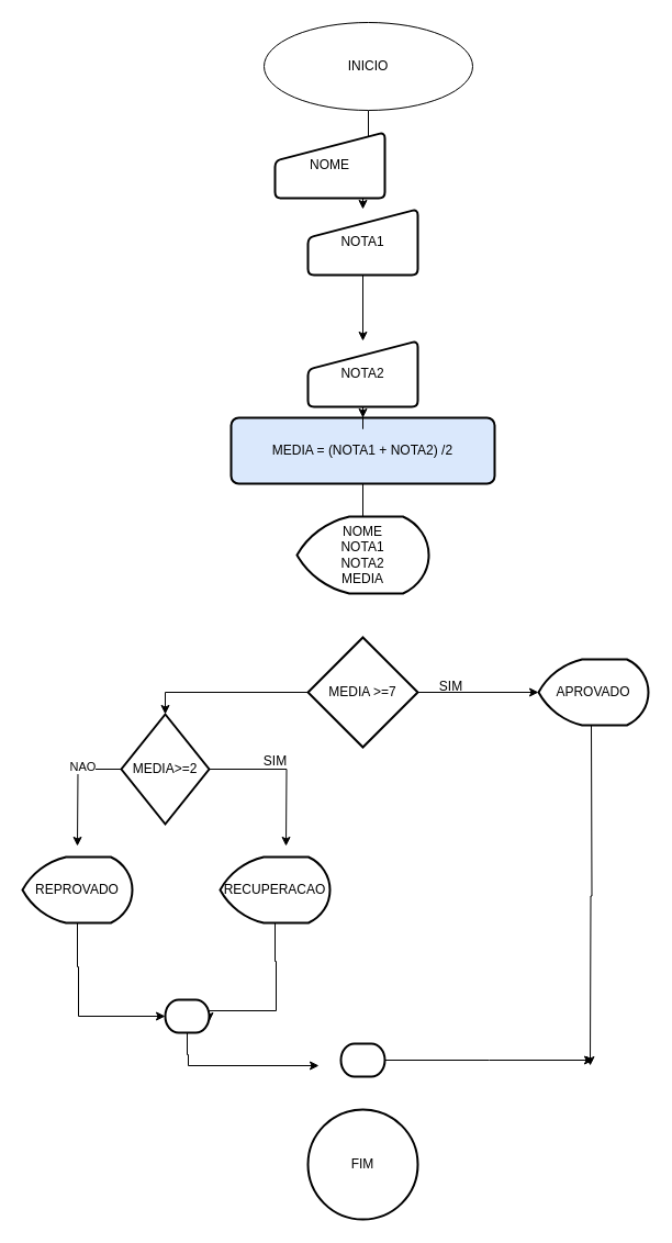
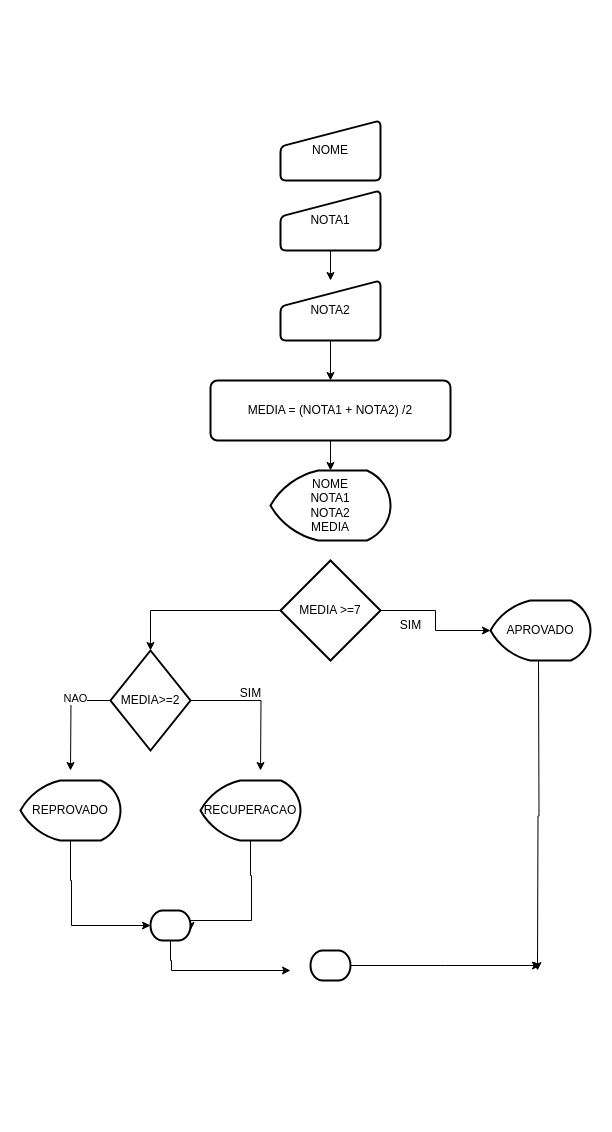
- <mxCell id="5" value="&lt;font style=&quot;vertical-align: inherit;&quot;&gt;&lt;font style=&quot;vertical-align: inherit;&quot;&gt;INICIO&lt;/font&gt;&lt;/font&gt;" style="ellipse;whiteSpace=wrap;html=1;" vertex="1" parent="1"><mxGeometry x="240" y="20" width="190" height="80" as="geometry" /></mxCell>
- <mxCell id="4" value="" style="edgeStyle=orthogonalEdgeStyle;rounded=0;orthogonalLoop=1;jettySize=auto;html=1;" edge="1" parent="1" source="5" target="8"><mxGeometry relative="1" as="geometry" /></mxCell>
- <mxCell id="6" value="NOME" style="html=1;strokeWidth=2;shape=manualInput;whiteSpace=wrap;rounded=1;size=26;arcSize=11;" vertex="1" parent="1"><mxGeometry x="250" y="120" width="100" height="60" as="geometry" /></mxCell>
+ <mxCell id="6" value="NOME" style="html=1;strokeWidth=2;shape=manualInput;whiteSpace=wrap;rounded=1;size=26;arcSize=11;" vertex="1" parent="1"><mxGeometry x="280" y="120" width="100" height="60" as="geometry" /></mxCell>
- <mxCell id="10" value="NOTA2" style="html=1;strokeWidth=2;shape=manualInput;whiteSpace=wrap;rounded=1;size=26;arcSize=11;" vertex="1" parent="1"><mxGeometry x="280" y="310" width="100" height="60" as="geometry" /></mxCell>
+ <mxCell id="10" value="NOTA2" style="html=1;strokeWidth=2;shape=manualInput;whiteSpace=wrap;rounded=1;size=26;arcSize=11;" vertex="1" parent="1"><mxGeometry x="280" y="280" width="100" height="60" as="geometry" /></mxCell>
- <mxCell id="3" value="&lt;font style=&quot;vertical-align: inherit;&quot;&gt;&lt;font style=&quot;vertical-align: inherit;&quot;&gt;&lt;font style=&quot;vertical-align: inherit;&quot;&gt;&lt;font style=&quot;vertical-align: inherit;&quot;&gt;MEDIA = (NOTA1 + NOTA2) /2&lt;/font&gt;&lt;/font&gt;&lt;/font&gt;&lt;/font&gt;" style="rounded=1;whiteSpace=wrap;html=1;absoluteArcSize=1;arcSize=14;strokeWidth=2;fillColor=#dae8fc;" vertex="1" parent="1"><mxGeometry x="210" y="380" width="240" height="60" as="geometry" /></mxCell>
+ <mxCell id="3" value="&lt;font style=&quot;vertical-align: inherit;&quot;&gt;&lt;font style=&quot;vertical-align: inherit;&quot;&gt;&lt;font style=&quot;vertical-align: inherit;&quot;&gt;&lt;font style=&quot;vertical-align: inherit;&quot;&gt;MEDIA = (NOTA1 + NOTA2) /2&lt;/font&gt;&lt;/font&gt;&lt;/font&gt;&lt;/font&gt;" style="rounded=1;whiteSpace=wrap;html=1;absoluteArcSize=1;arcSize=14;strokeWidth=2;" vertex="1" parent="1"><mxGeometry x="210" y="380" width="240" height="60" as="geometry" /></mxCell>
- <mxCell id="2" value="" style="edgeStyle=orthogonalEdgeStyle;rounded=0;orthogonalLoop=1;jettySize=auto;html=1;endArrow=none;" edge="1" parent="1" source="3" target="11"><mxGeometry relative="1" as="geometry" /></mxCell>
+ <mxCell id="2" value="" style="edgeStyle=orthogonalEdgeStyle;rounded=0;orthogonalLoop=1;jettySize=auto;html=1;" edge="1" parent="1" source="3" target="11"><mxGeometry relative="1" as="geometry" /></mxCell>
- <mxCell id="12" value="MEDIA &amp;gt;=7" style="strokeWidth=2;html=1;shape=mxgraph.flowchart.decision;whiteSpace=wrap;" vertex="1" parent="1"><mxGeometry x="280" y="580" width="100" height="100" as="geometry" /></mxCell>
+ <mxCell id="12" value="MEDIA &amp;gt;=7" style="strokeWidth=2;html=1;shape=mxgraph.flowchart.decision;whiteSpace=wrap;" vertex="1" parent="1"><mxGeometry x="280" y="560" width="100" height="100" as="geometry" /></mxCell>
- <mxCell id="27" value="FIM" style="strokeWidth=2;html=1;shape=mxgraph.flowchart.start_2;whiteSpace=wrap;" vertex="1" parent="1"><mxGeometry x="280" y="1010" width="100" height="100" as="geometry" /></mxCell>
